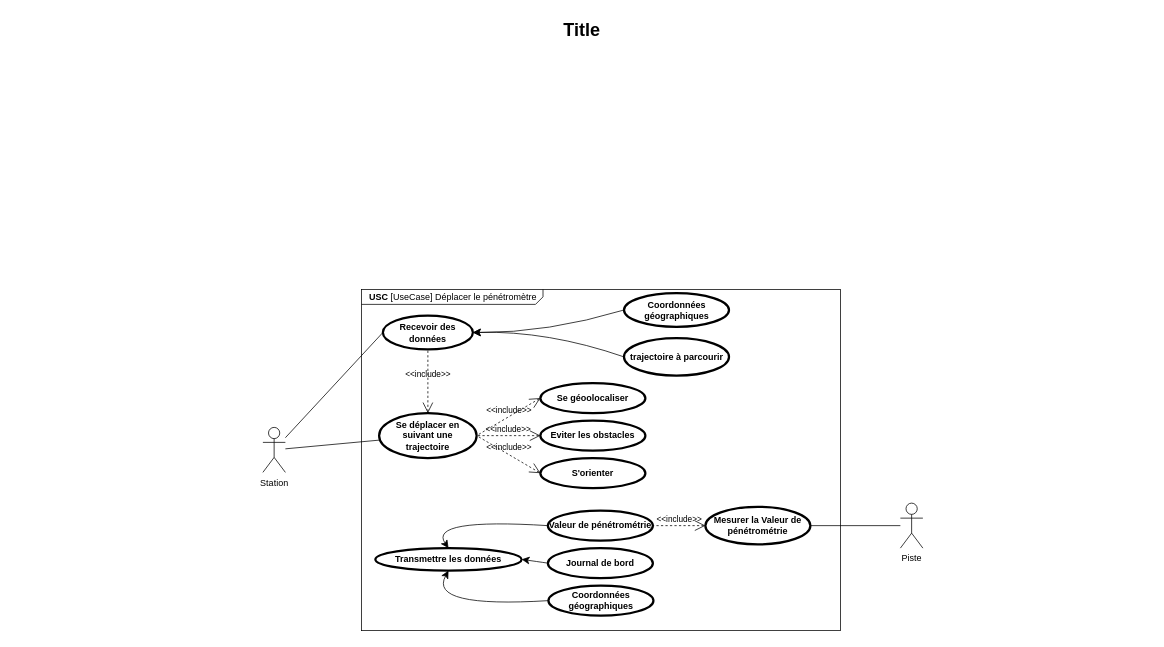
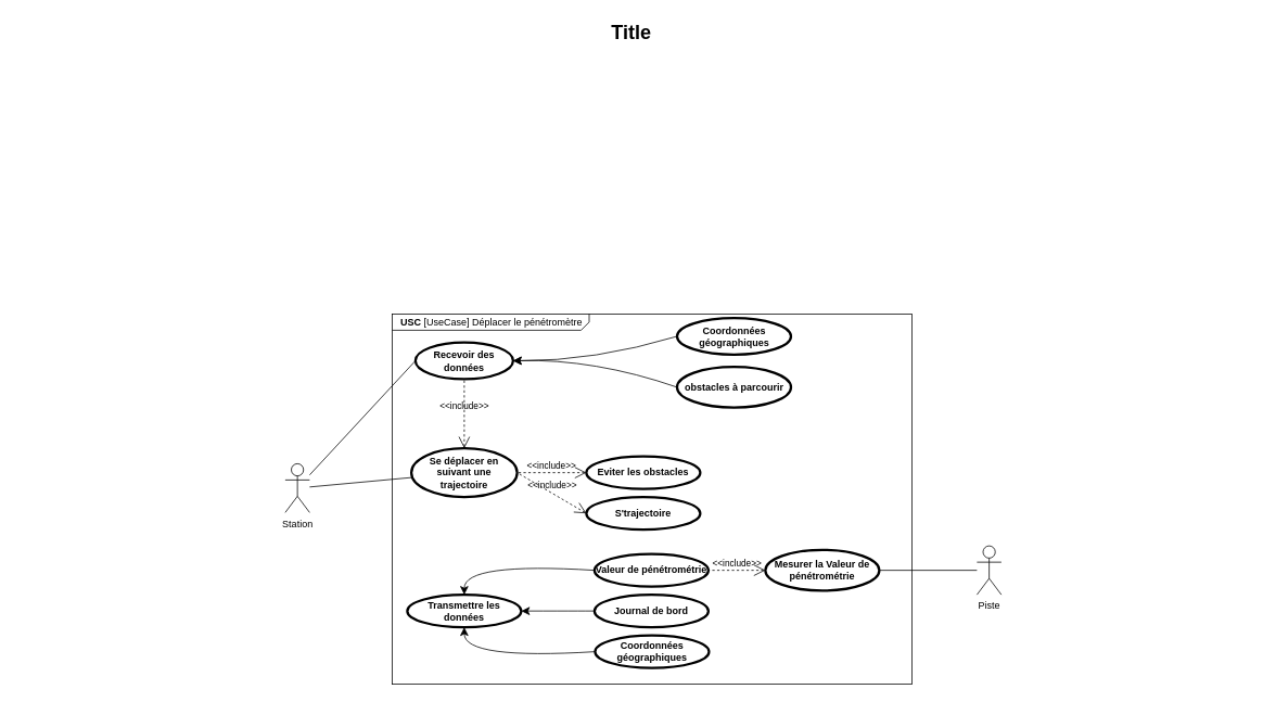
- <mxCell id="5" value="trajectoire à parcourir" style="shape=ellipse;html=1;strokeWidth=3;fontStyle=1;whiteSpace=wrap;align=center;perimeter=ellipsePerimeter;" vertex="1" parent="1"><mxGeometry x="831.5" y="450" width="140" height="50" as="geometry" /></mxCell>
+ <mxCell id="5" value="obstacles à parcourir" style="shape=ellipse;html=1;strokeWidth=3;fontStyle=1;whiteSpace=wrap;align=center;perimeter=ellipsePerimeter;" vertex="1" parent="1"><mxGeometry x="831.5" y="450" width="140" height="50" as="geometry" /></mxCell>
- <mxCell id="16" value="Se géoolocaliser" style="shape=ellipse;html=1;strokeWidth=3;fontStyle=1;whiteSpace=wrap;align=center;perimeter=ellipsePerimeter;" vertex="1" parent="1"><mxGeometry x="720" y="510" width="140" height="40" as="geometry" /></mxCell>
- <mxCell id="26" value="&amp;lt;&amp;lt;include&amp;gt;&amp;gt;" style="edgeStyle=none;html=1;startArrow=open;endArrow=none;startSize=12;verticalAlign=bottom;dashed=1;labelBackgroundColor=none;rounded=0;exitX=0;exitY=0.5;exitDx=0;exitDy=0;entryX=1;entryY=0.5;entryDx=0;entryDy=0;" edge="1" parent="1" source="16" target="8"><mxGeometry width="160" relative="1" as="geometry"><mxPoint x="580" y="560" as="sourcePoint" /><mxPoint x="580" y="475" as="targetPoint" /></mxGeometry></mxCell>
- <mxCell id="18" value="S'orienter" style="shape=ellipse;html=1;strokeWidth=3;fontStyle=1;whiteSpace=wrap;align=center;perimeter=ellipsePerimeter;" vertex="1" parent="1"><mxGeometry x="720" y="610" width="140" height="40" as="geometry" /></mxCell>
+ <mxCell id="18" value="S'trajectoire" style="shape=ellipse;html=1;strokeWidth=3;fontStyle=1;whiteSpace=wrap;align=center;perimeter=ellipsePerimeter;" vertex="1" parent="1"><mxGeometry x="720" y="610" width="140" height="40" as="geometry" /></mxCell>
- <mxCell id="10" value="Transmettre les données" style="shape=ellipse;html=1;strokeWidth=3;fontStyle=1;whiteSpace=wrap;align=center;perimeter=ellipsePerimeter;" vertex="1" parent="1"><mxGeometry x="500" y="730" width="195" height="30" as="geometry" /></mxCell>
+ <mxCell id="10" value="Transmettre les données" style="shape=ellipse;html=1;strokeWidth=3;fontStyle=1;whiteSpace=wrap;align=center;perimeter=ellipsePerimeter;" vertex="1" parent="1"><mxGeometry x="500" y="730" width="140" height="40" as="geometry" /></mxCell>
